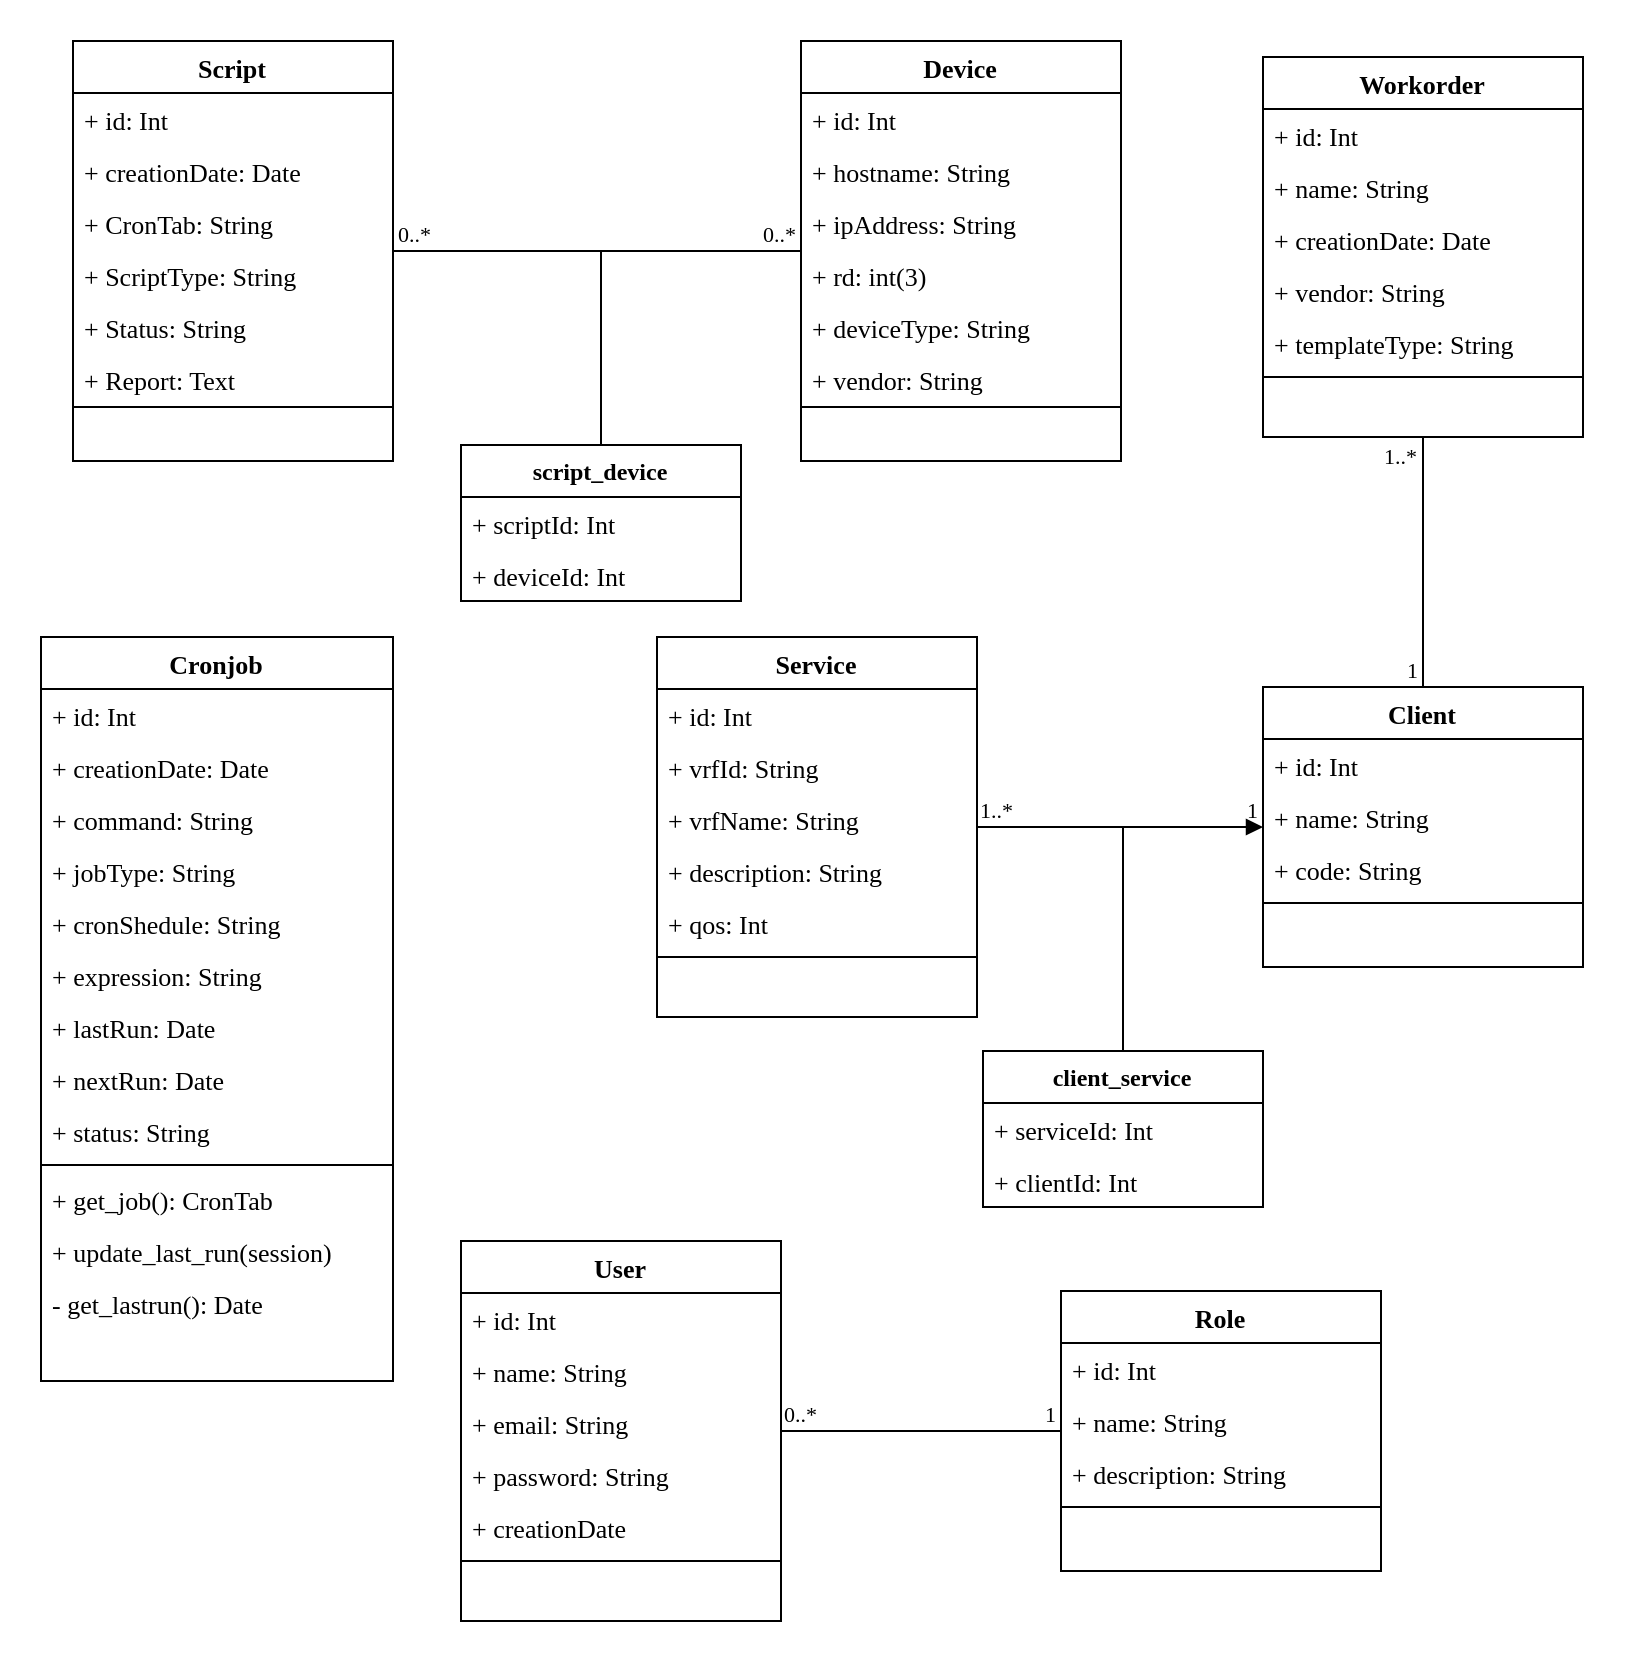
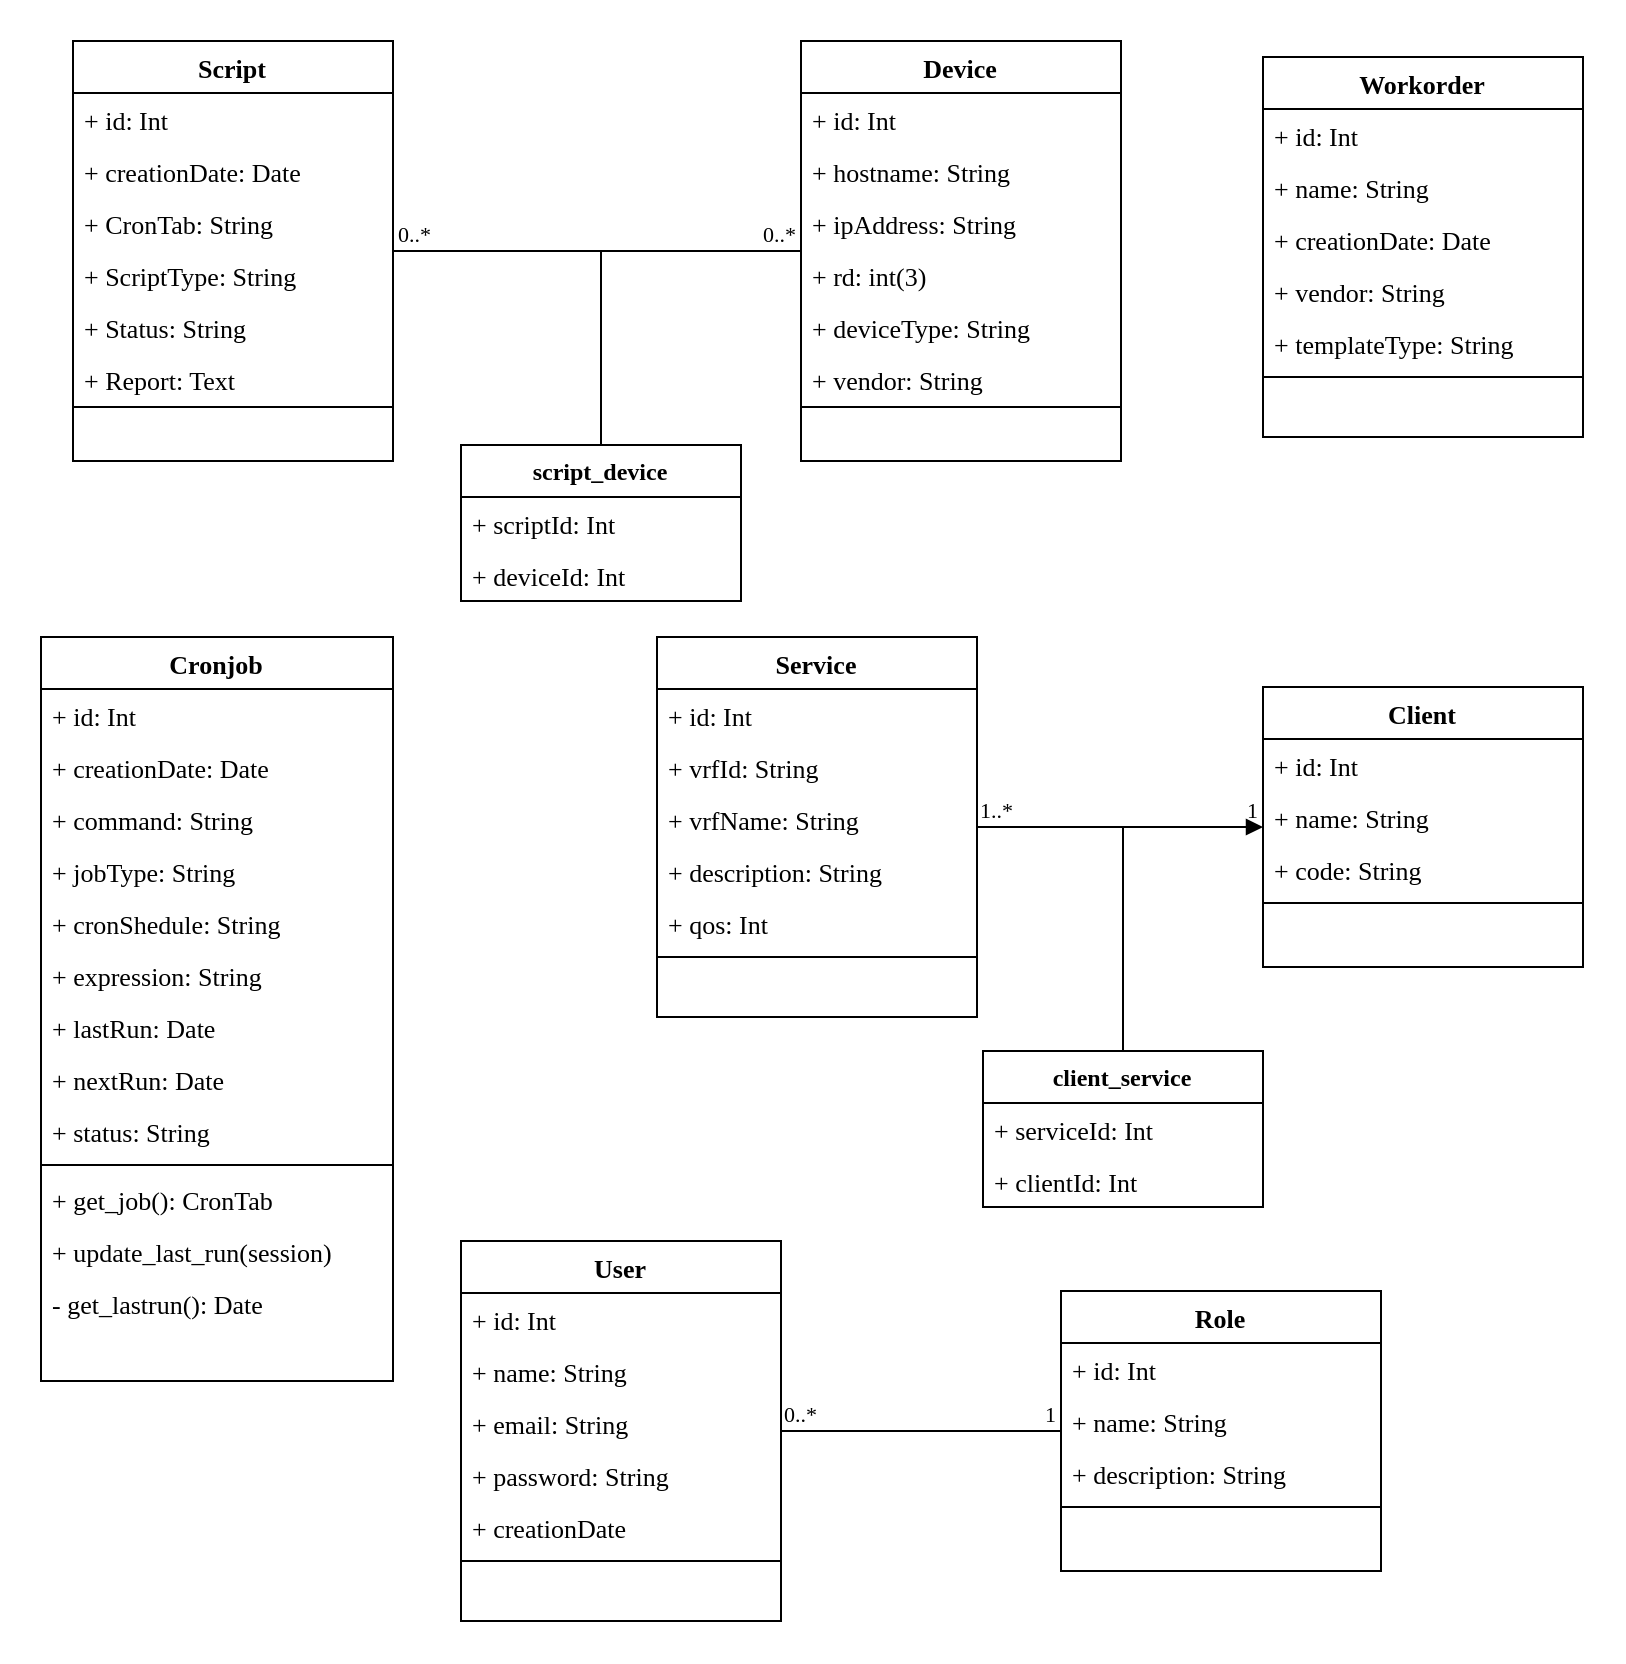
- <mxCell id="32" value="" style="endArrow=none;html=1;edgeStyle=orthogonalEdgeStyle;fontFamily=Old Standard TT;fontSize=11;" edge="1" parent="1" source="10" target="27"><mxGeometry relative="1" as="geometry"><mxPoint x="690" y="260" as="sourcePoint" /><mxPoint x="850" y="260" as="targetPoint" /></mxGeometry></mxCell>
- <mxCell id="33" value="&lt;font face=&quot;Old Standard TT&quot;&gt;1..*&lt;/font&gt;" style="edgeLabel;resizable=0;html=1;align=left;verticalAlign=bottom;labelBackgroundColor=none;" connectable="0" vertex="1" parent="32"><mxGeometry x="-1" relative="1" as="geometry"><mxPoint x="-21" y="18" as="offset" /></mxGeometry></mxCell>
- <mxCell id="34" value="&lt;font face=&quot;Old Standard TT&quot;&gt;1&lt;/font&gt;" style="edgeLabel;resizable=0;html=1;align=right;verticalAlign=bottom;labelBackgroundColor=none;" connectable="0" vertex="1" parent="32"><mxGeometry x="1" relative="1" as="geometry"><mxPoint x="-2" as="offset" /></mxGeometry></mxCell>
